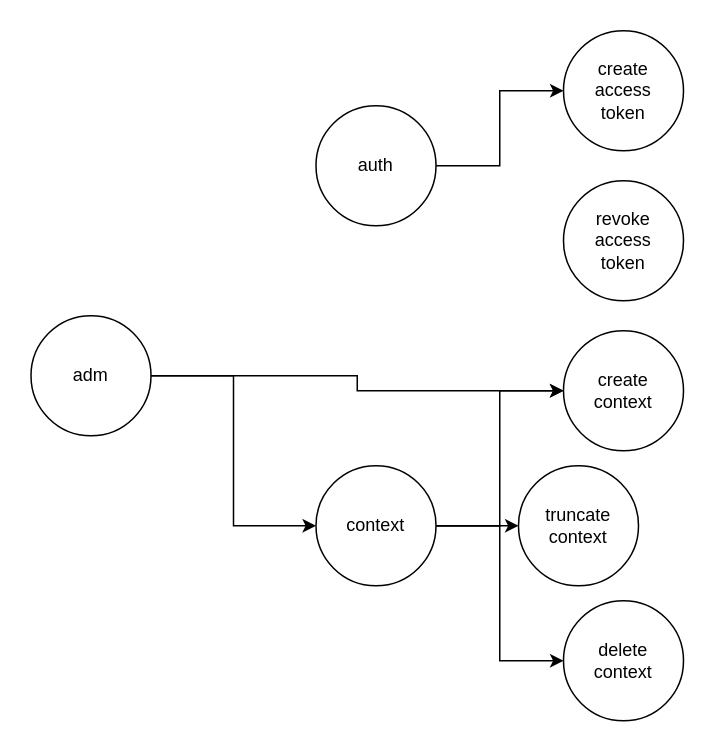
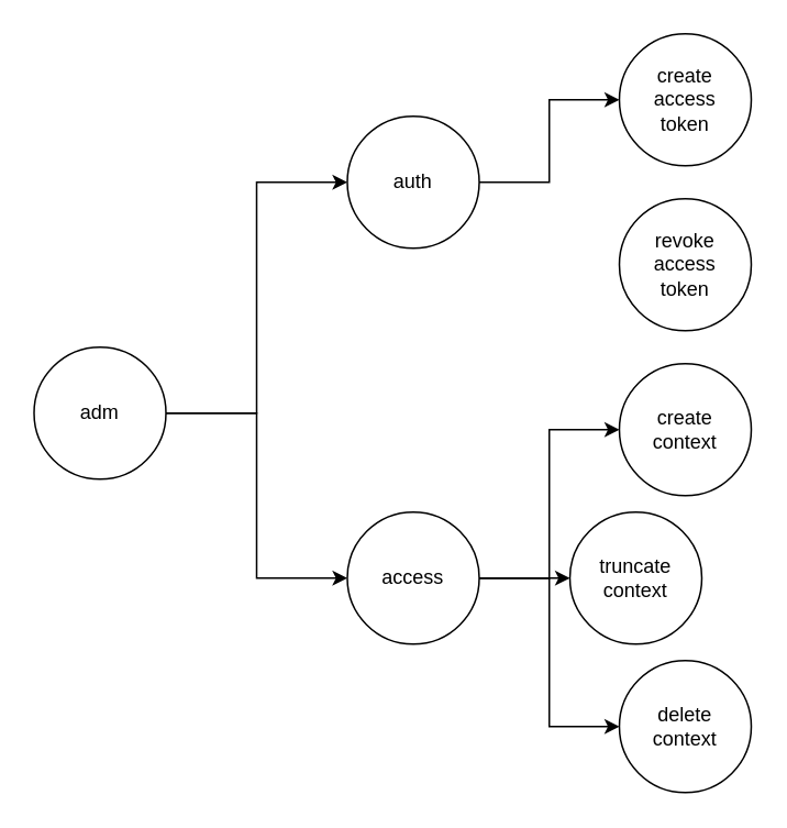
- <mxCell id="3" style="edgeStyle=orthogonalEdgeStyle;rounded=0;orthogonalLoop=1;jettySize=auto;html=1;" edge="1" parent="1" source="4" target="13"><mxGeometry relative="1" as="geometry" /></mxCell>
+ <mxCell id="3" style="edgeStyle=orthogonalEdgeStyle;rounded=0;orthogonalLoop=1;jettySize=auto;html=1;entryX=0;entryY=0.5;entryDx=0;entryDy=0;" edge="1" parent="1" source="4" target="6"><mxGeometry relative="1" as="geometry" /></mxCell>
- <mxCell id="12" value="context" style="ellipse;whiteSpace=wrap;html=1;aspect=fixed;" vertex="1" parent="1"><mxGeometry x="210" y="310" width="80" height="80" as="geometry" /></mxCell>
+ <mxCell id="12" value="access" style="ellipse;whiteSpace=wrap;html=1;aspect=fixed;" vertex="1" parent="1"><mxGeometry x="210" y="310" width="80" height="80" as="geometry" /></mxCell>
